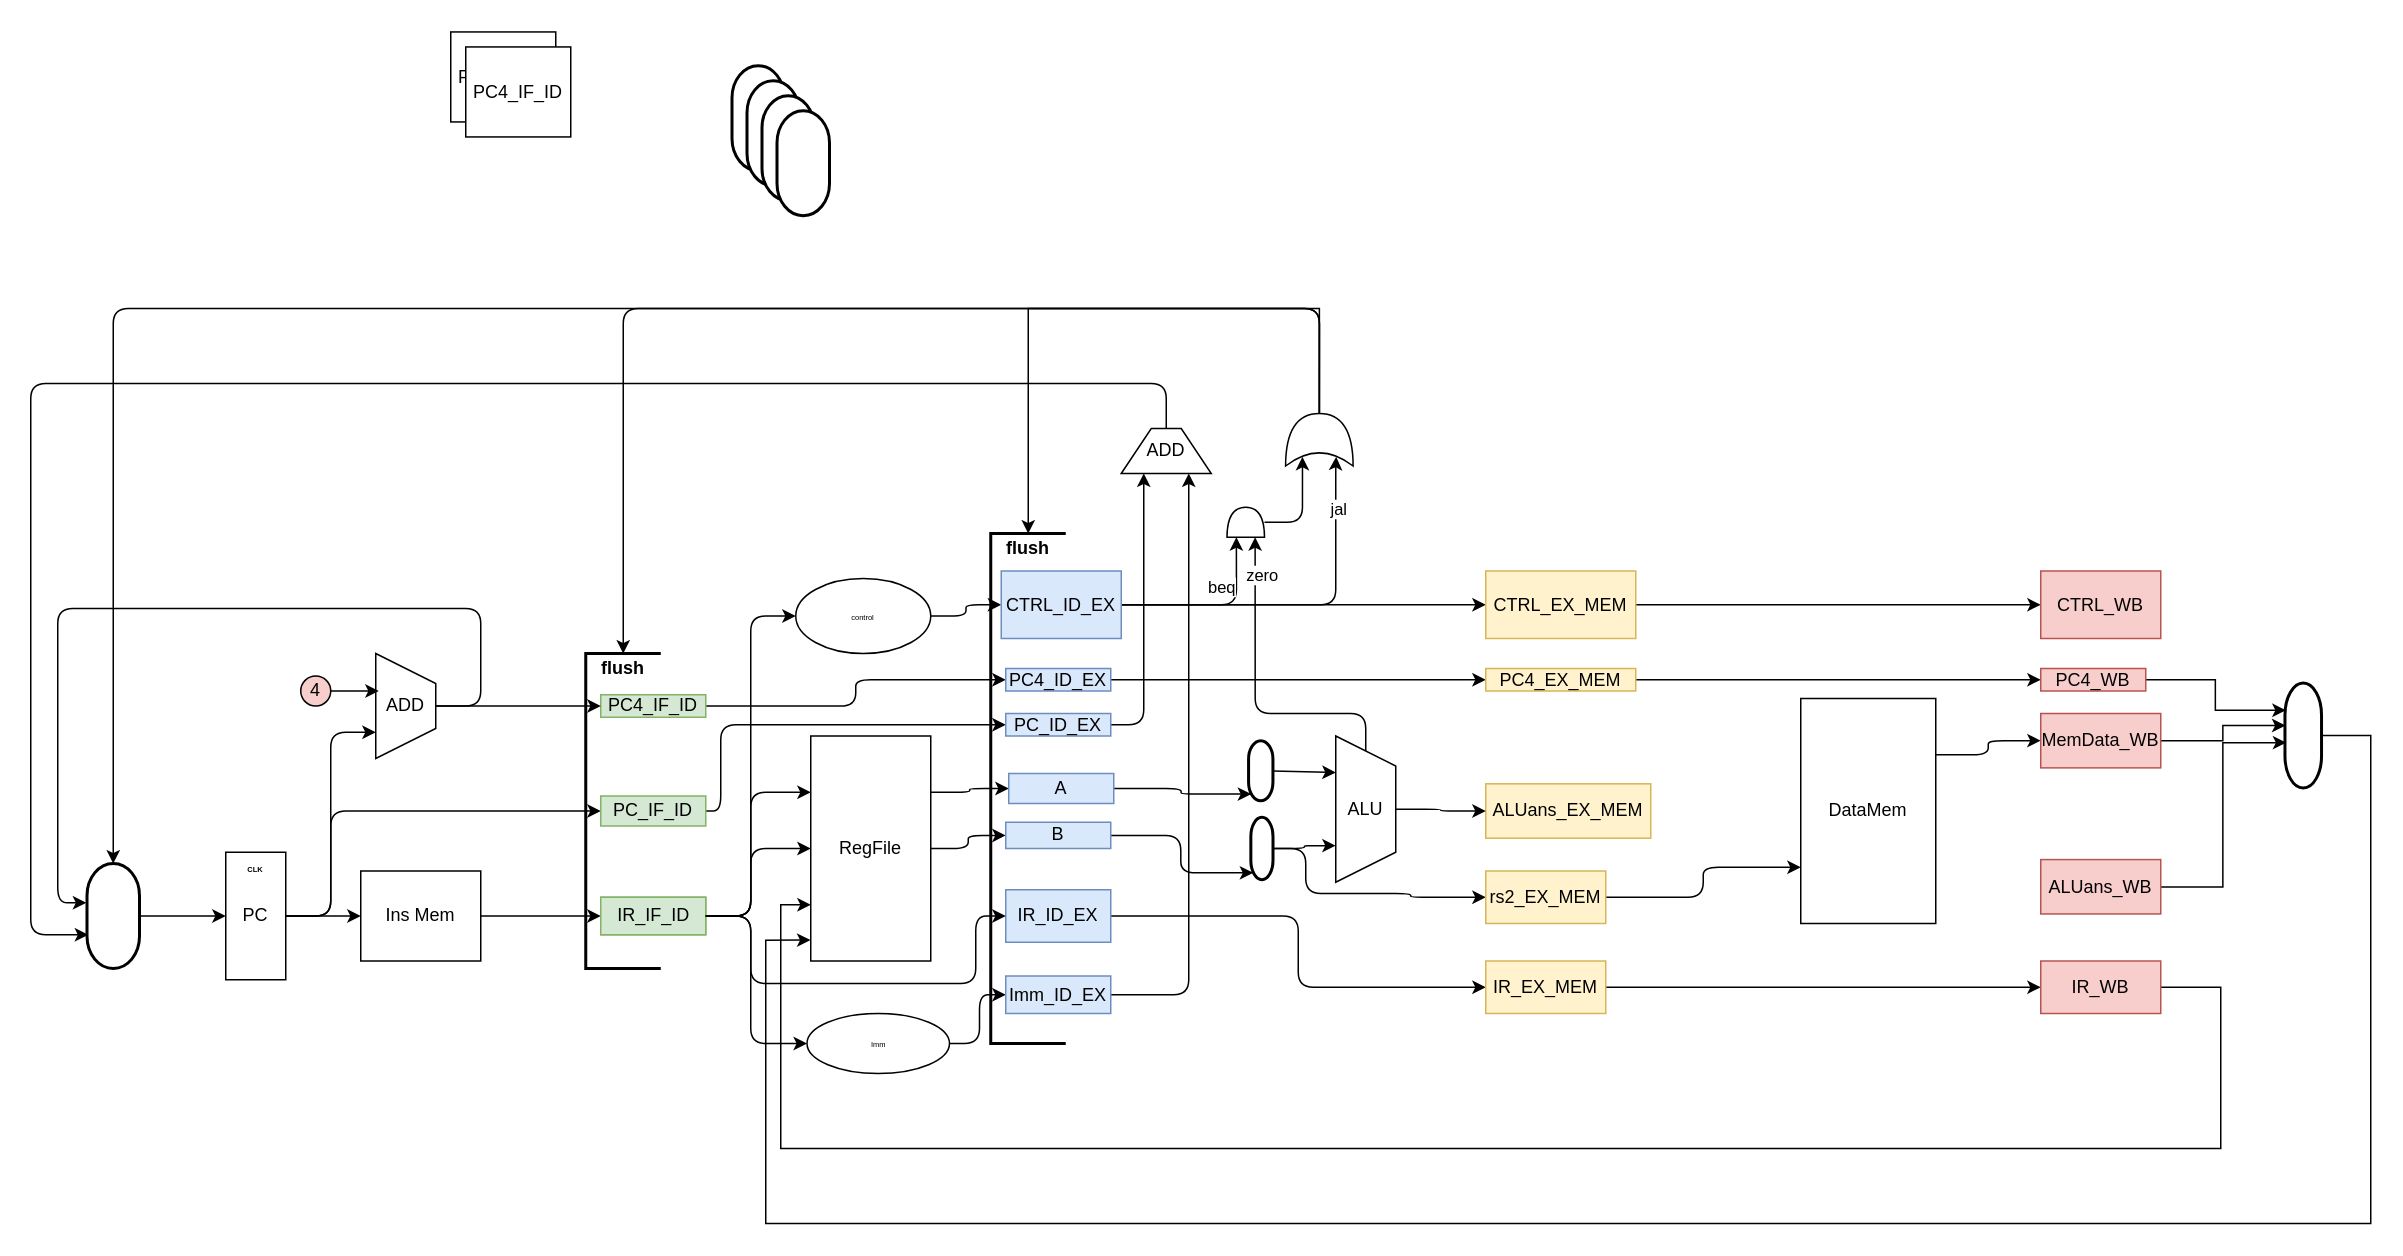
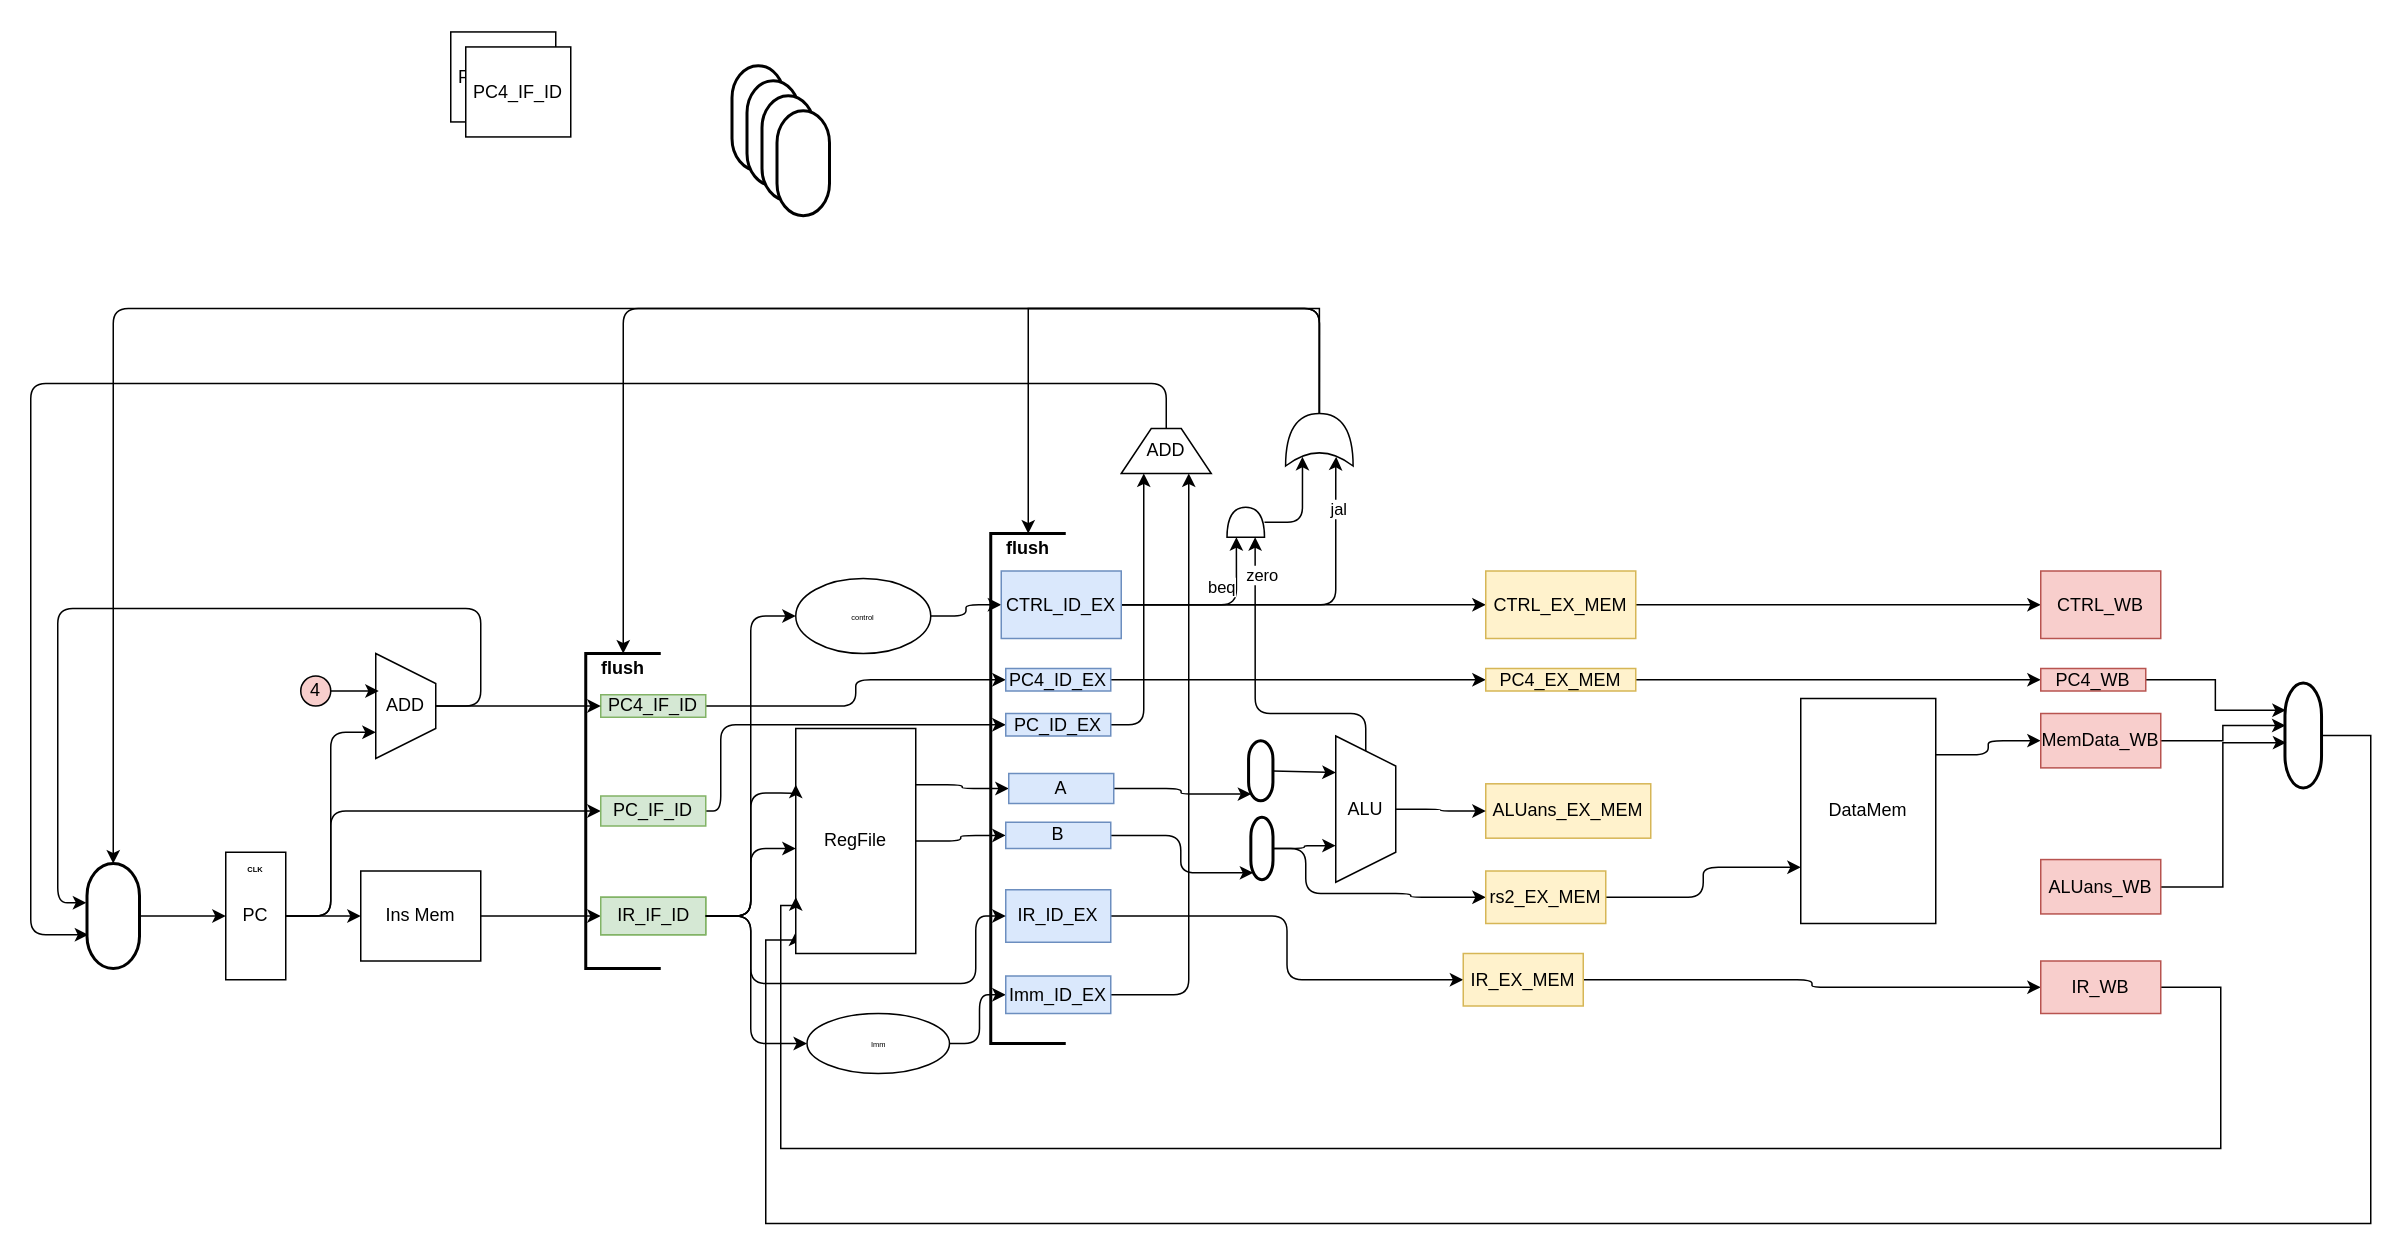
- <mxCell id="27" value="RegFile" style="whiteSpace=wrap;html=1;" vertex="1" parent="1"><mxGeometry x="540" y="490" width="80" height="150" as="geometry" /></mxCell>
+ <mxCell id="27" value="RegFile" style="whiteSpace=wrap;html=1;" vertex="1" parent="1"><mxGeometry x="530" y="485" width="80" height="150" as="geometry" /></mxCell>
- <mxCell id="71" value="IR_EX_MEM" style="whiteSpace=wrap;html=1;fillColor=#fff2cc;strokeColor=#d6b656;" vertex="1" parent="1"><mxGeometry x="990" y="640" width="80" height="35" as="geometry" /></mxCell>
+ <mxCell id="71" value="IR_EX_MEM" style="whiteSpace=wrap;html=1;fillColor=#fff2cc;strokeColor=#d6b656;" vertex="1" parent="1"><mxGeometry x="975" y="635" width="80" height="35" as="geometry" /></mxCell>
